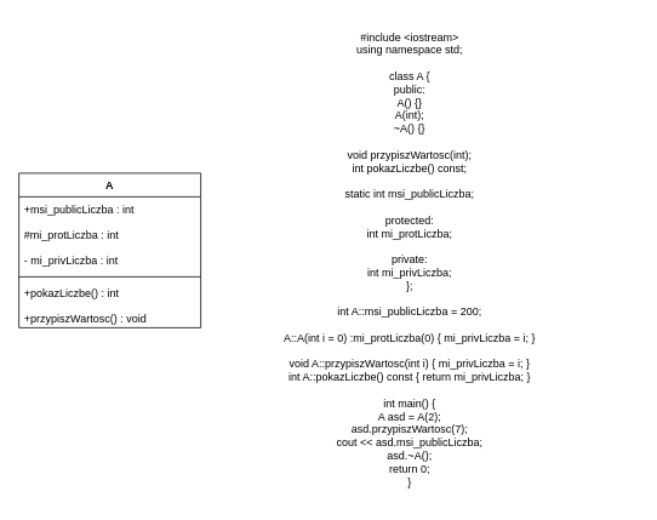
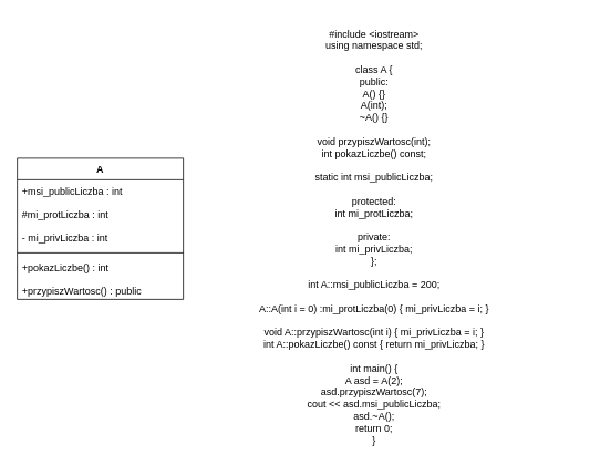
- <mxCell id="5" value="+pokazLiczbe() : int&#10;&#10;+przypiszWartosc() : void" style="text;strokeColor=none;fillColor=none;align=left;verticalAlign=top;spacingLeft=4;spacingRight=4;overflow=hidden;rotatable=0;points=[[0,0.5],[1,0.5]];portConstraint=eastwest;" parent="2" vertex="1"><mxGeometry y="118" width="200" height="52" as="geometry" /></mxCell>
+ <mxCell id="5" value="+pokazLiczbe() : int&#10;&#10;+przypiszWartosc() : public" style="text;strokeColor=none;fillColor=none;align=left;verticalAlign=top;spacingLeft=4;spacingRight=4;overflow=hidden;rotatable=0;points=[[0,0.5],[1,0.5]];portConstraint=eastwest;" parent="2" vertex="1"><mxGeometry y="118" width="200" height="52" as="geometry" /></mxCell>
